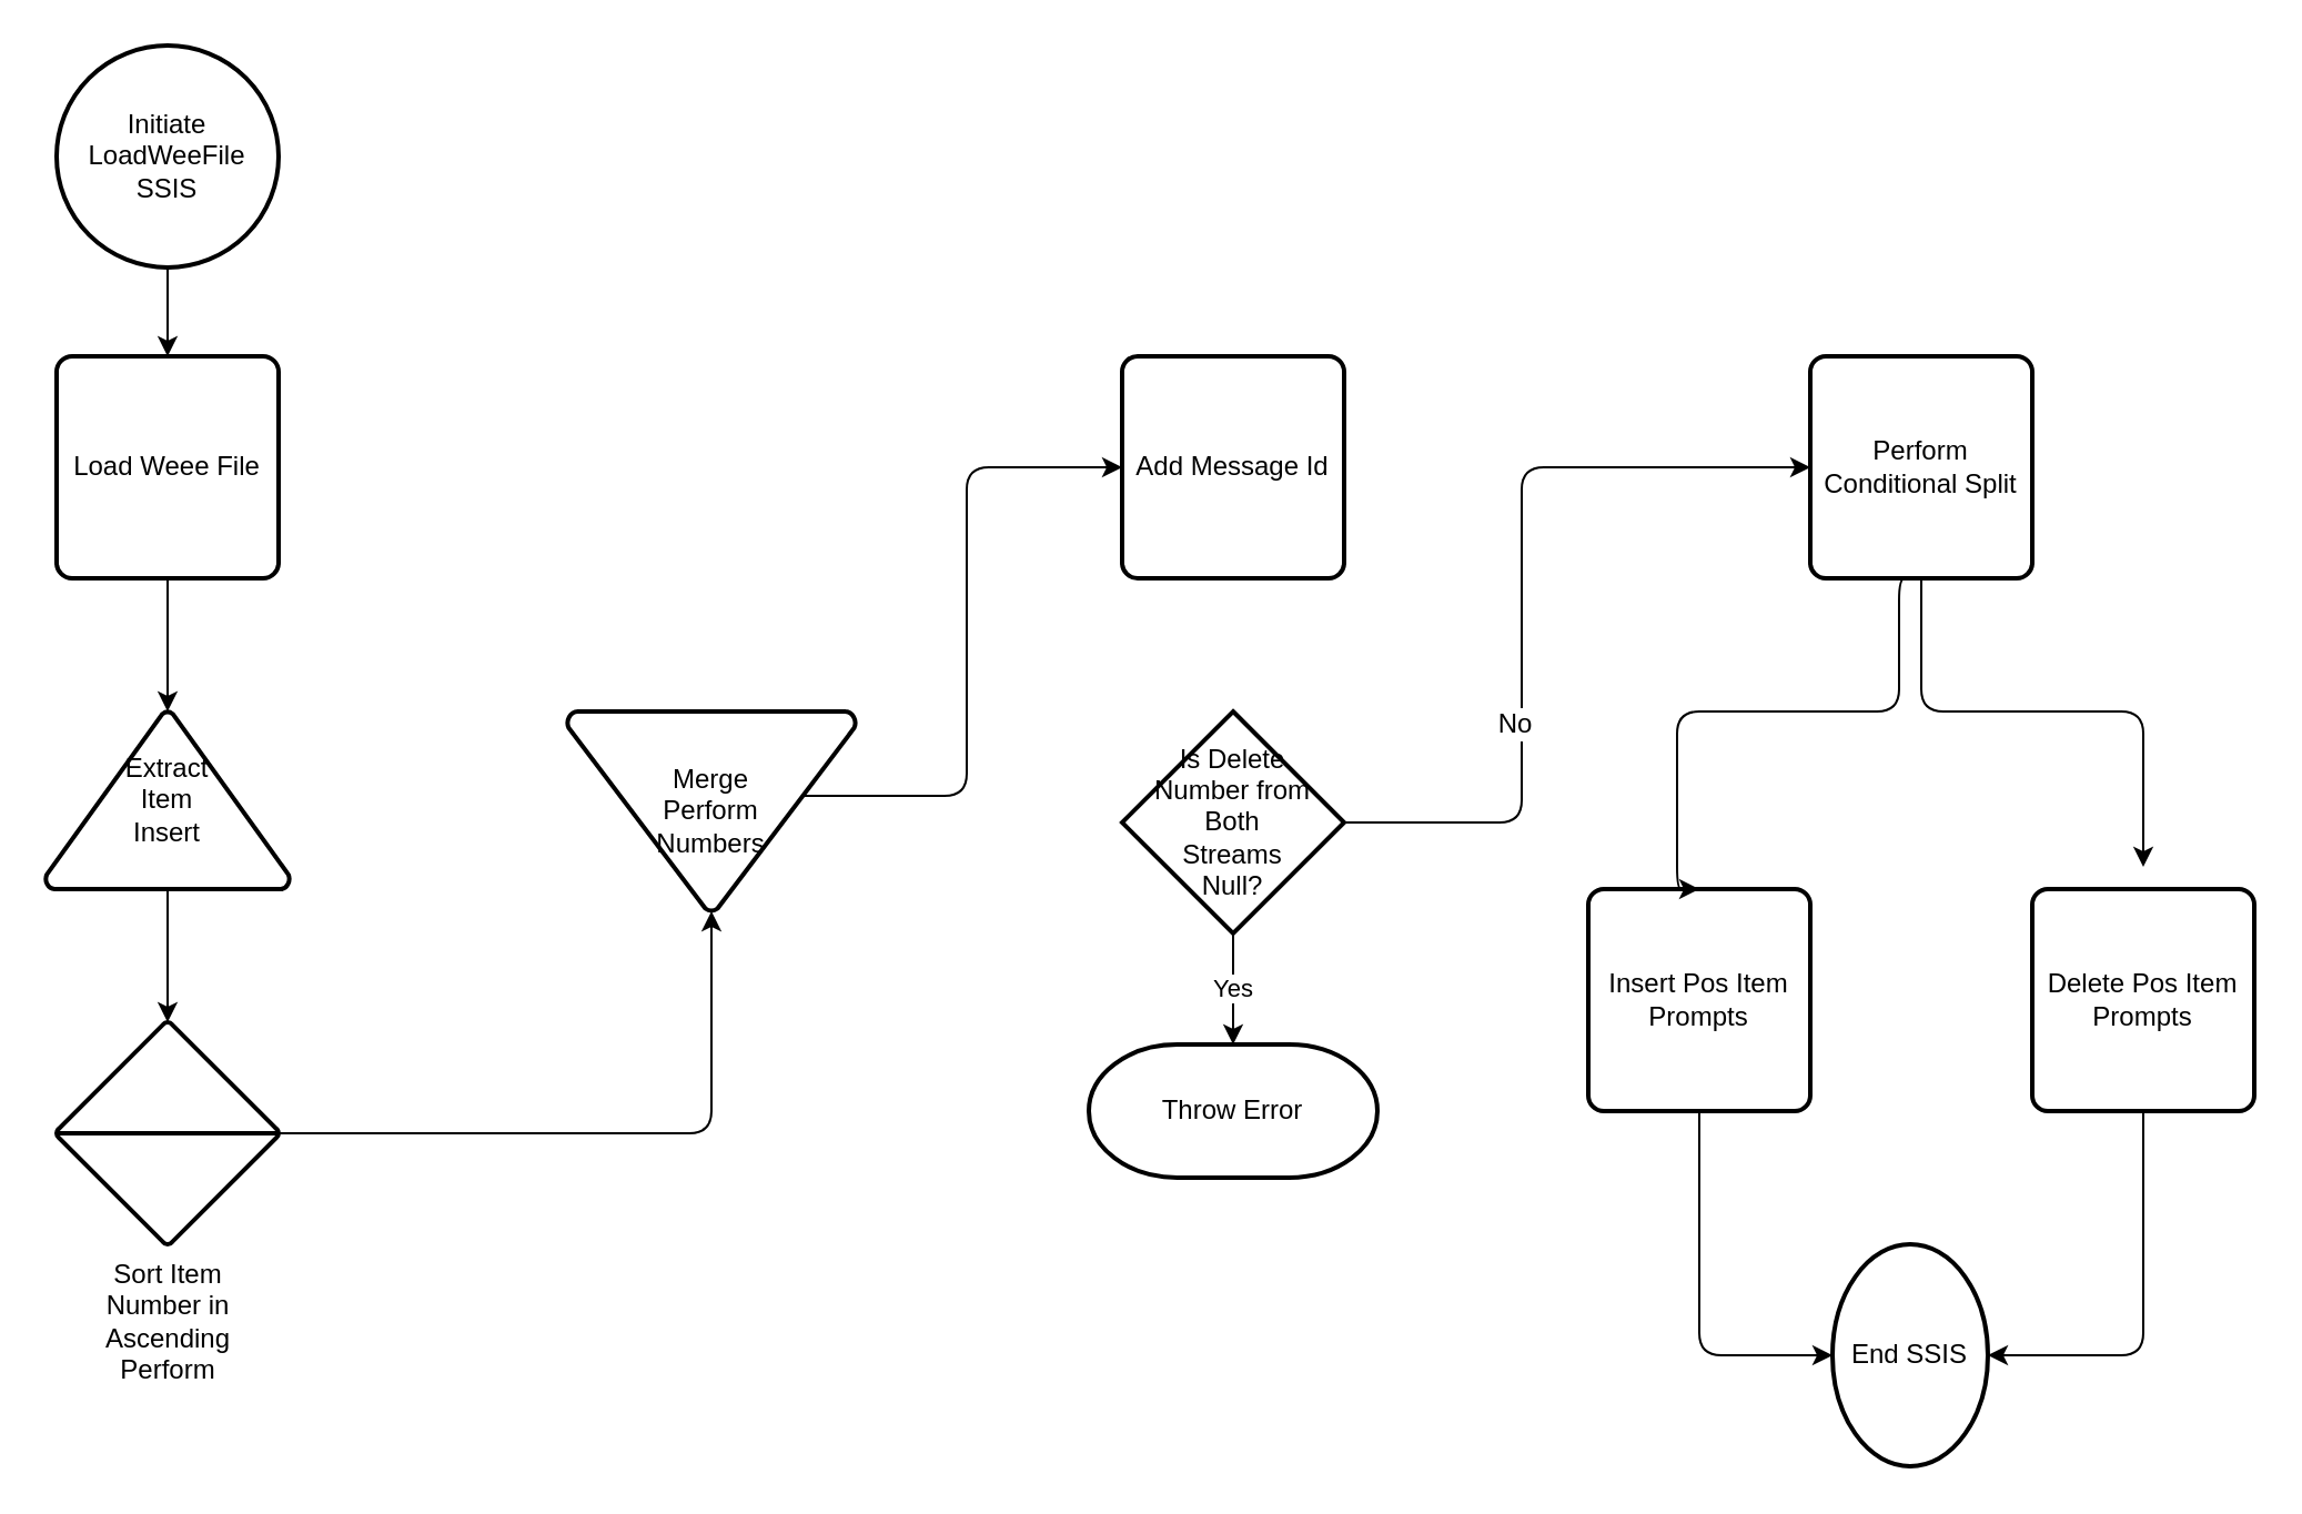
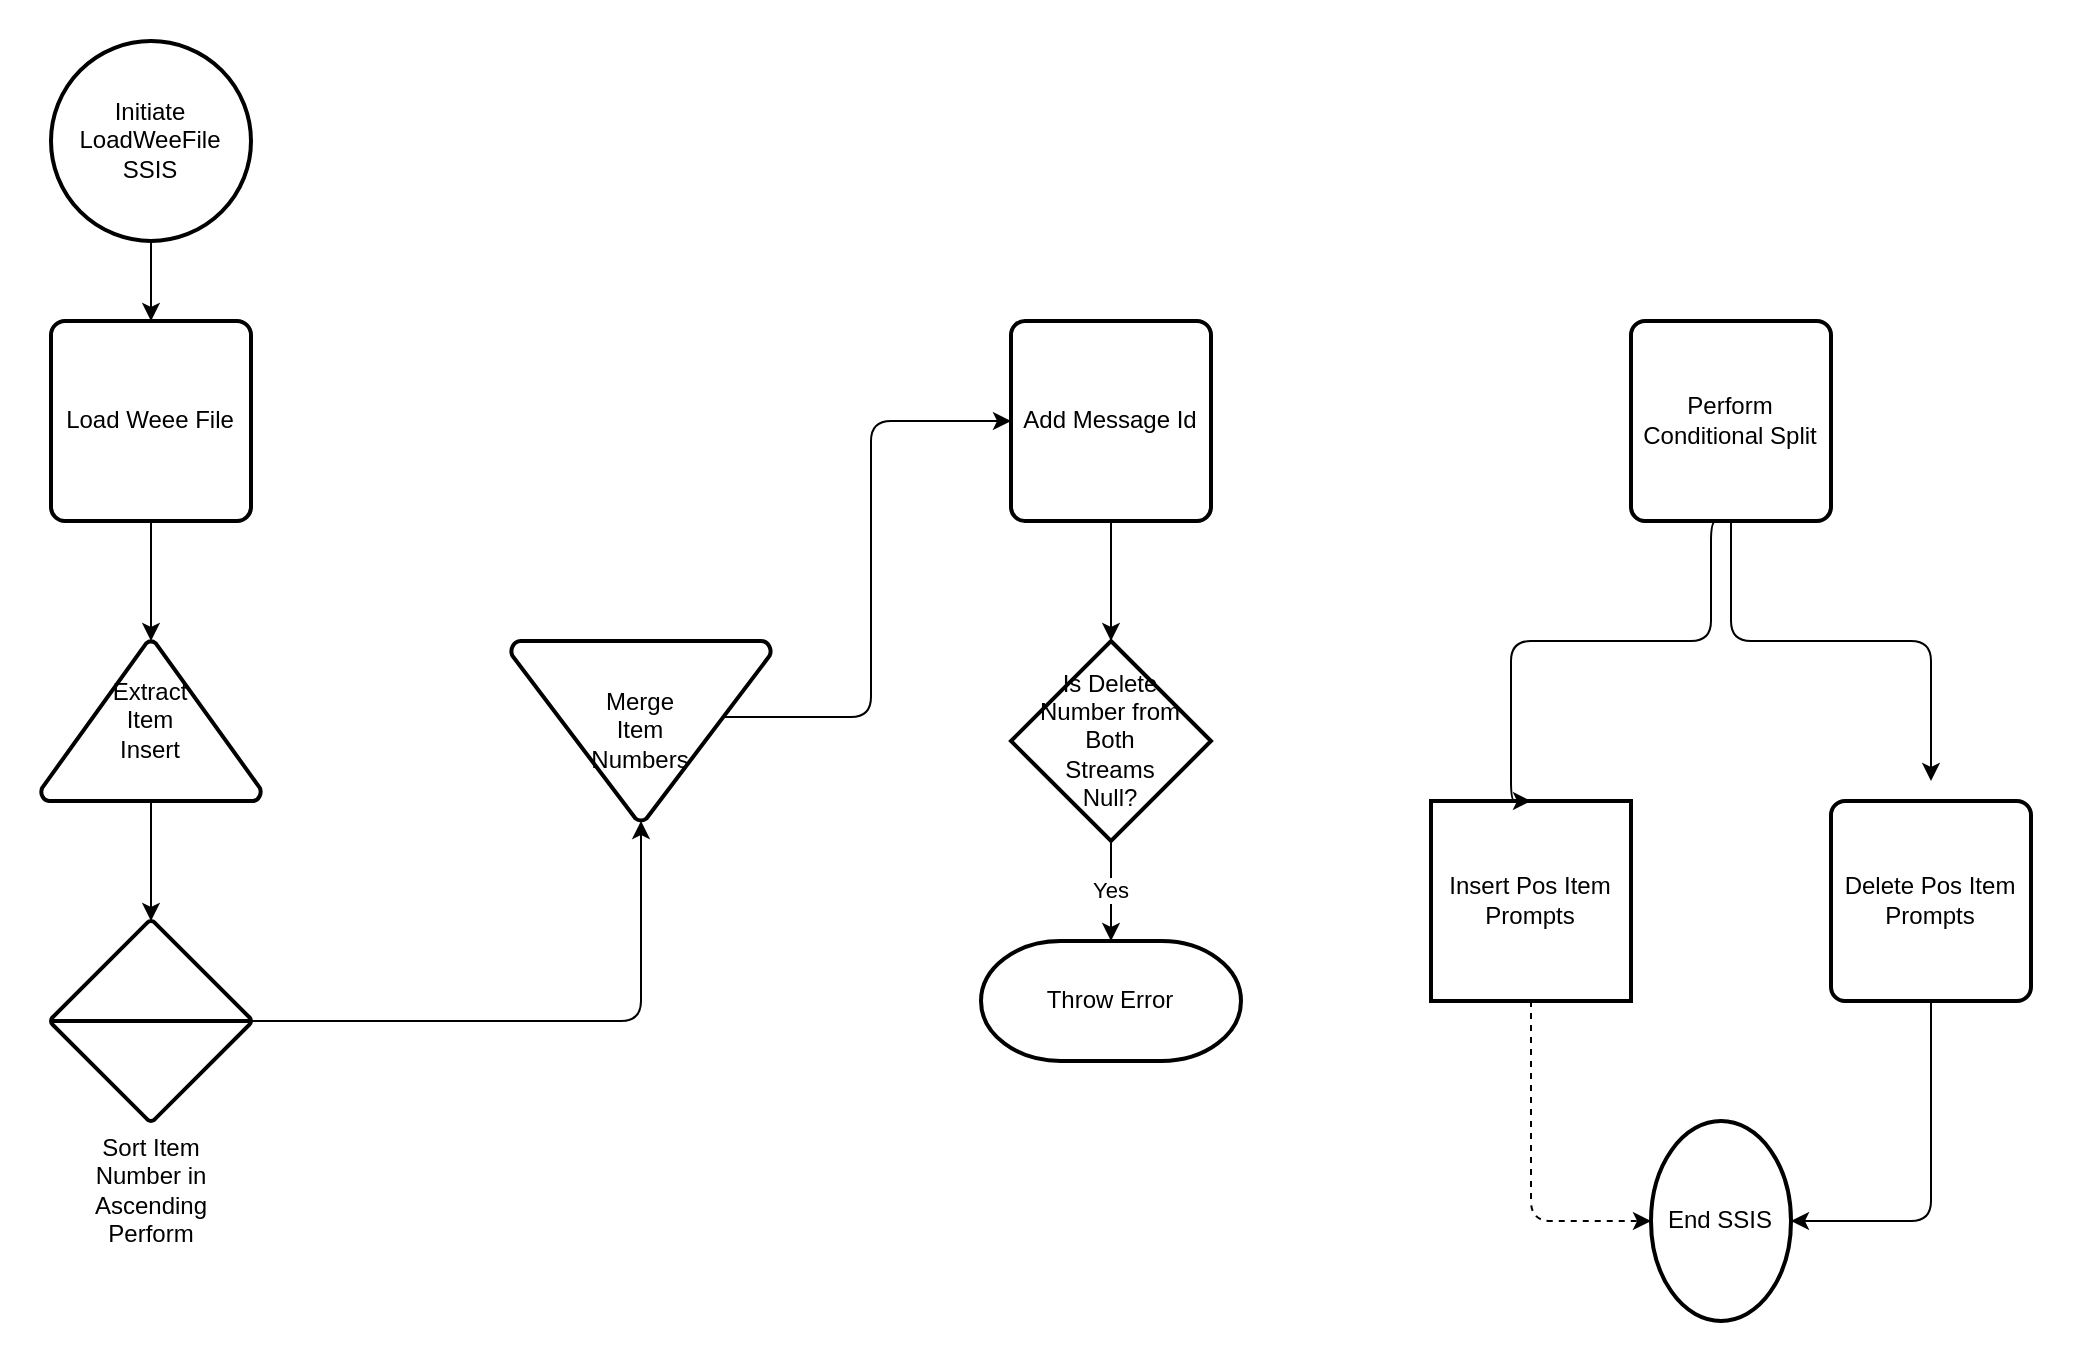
- <mxCell id="17" value="" style="edgeStyle=segmentEdgeStyle;endArrow=classic;html=1;entryX=0;entryY=0.5;entryDx=0;entryDy=0;exitX=1;exitY=0.5;exitDx=0;exitDy=0;exitPerimeter=0;" edge="1" parent="1" source="12" target="16"><mxGeometry width="50" height="50" relative="1" as="geometry"><mxPoint x="665" y="365" as="sourcePoint" /><mxPoint x="715" y="315" as="targetPoint" /><Array as="points"><mxPoint x="685" y="370" /><mxPoint x="685" y="210" /></Array></mxGeometry></mxCell>
- <mxCell id="18" value="No" style="text;html=1;resizable=0;points=[];align=center;verticalAlign=middle;labelBackgroundColor=#ffffff;" vertex="1" connectable="0" parent="17"><mxGeometry x="-0.327" y="4" relative="1" as="geometry"><mxPoint as="offset" /></mxGeometry></mxCell>
+ <mxCell id="13" value="" style="endArrow=classic;html=1;entryX=0.5;entryY=0;entryDx=0;entryDy=0;entryPerimeter=0;exitX=0.5;exitY=1;exitDx=0;exitDy=0;" edge="1" parent="1" source="10" target="12"><mxGeometry width="50" height="50" relative="1" as="geometry"><mxPoint x="15" y="630" as="sourcePoint" /><mxPoint x="65" y="580" as="targetPoint" /></mxGeometry></mxCell>
- <mxCell id="8" value="Merge&lt;br&gt;Perform&lt;br&gt;Numbers" style="strokeWidth=2;html=1;shape=mxgraph.flowchart.merge_or_storage;whiteSpace=wrap;rounded=1;gradientColor=#ffffff;" vertex="1" parent="1"><mxGeometry x="255" y="320" width="130" height="90" as="geometry" /></mxCell>
+ <mxCell id="8" value="Merge&lt;br&gt;Item&lt;br&gt;Numbers" style="strokeWidth=2;html=1;shape=mxgraph.flowchart.merge_or_storage;whiteSpace=wrap;rounded=1;gradientColor=#ffffff;" vertex="1" parent="1"><mxGeometry x="255" y="320" width="130" height="90" as="geometry" /></mxCell>
- <mxCell id="19" value="Insert Pos Item Prompts" style="rounded=1;whiteSpace=wrap;html=1;absoluteArcSize=1;arcSize=14;strokeWidth=2;gradientColor=#ffffff;" vertex="1" parent="1"><mxGeometry x="715" y="400" width="100" height="100" as="geometry" /></mxCell>
+ <mxCell id="19" value="Insert Pos Item Prompts" style="whiteSpace=wrap;html=1;absoluteArcSize=1;arcSize=14;strokeWidth=2;gradientColor=#ffffff;rounded=0;" vertex="1" parent="1"><mxGeometry x="715" y="400" width="100" height="100" as="geometry" /></mxCell>
- <mxCell id="24" value="" style="edgeStyle=segmentEdgeStyle;endArrow=classic;html=1;entryX=0;entryY=0.5;entryDx=0;entryDy=0;entryPerimeter=0;exitX=0.5;exitY=1;exitDx=0;exitDy=0;" edge="1" parent="1" source="19" target="21"><mxGeometry width="50" height="50" relative="1" as="geometry"><mxPoint x="675" y="630" as="sourcePoint" /><mxPoint x="65" y="680" as="targetPoint" /><Array as="points"><mxPoint x="765" y="610" /></Array></mxGeometry></mxCell>
+ <mxCell id="24" value="" style="edgeStyle=segmentEdgeStyle;endArrow=classic;html=1;entryX=0;entryY=0.5;entryDx=0;entryDy=0;entryPerimeter=0;exitX=0.5;exitY=1;exitDx=0;exitDy=0;dashed=1;" edge="1" parent="1" source="19" target="21"><mxGeometry width="50" height="50" relative="1" as="geometry"><mxPoint x="675" y="630" as="sourcePoint" /><mxPoint x="65" y="680" as="targetPoint" /><Array as="points"><mxPoint x="765" y="610" /></Array></mxGeometry></mxCell>
